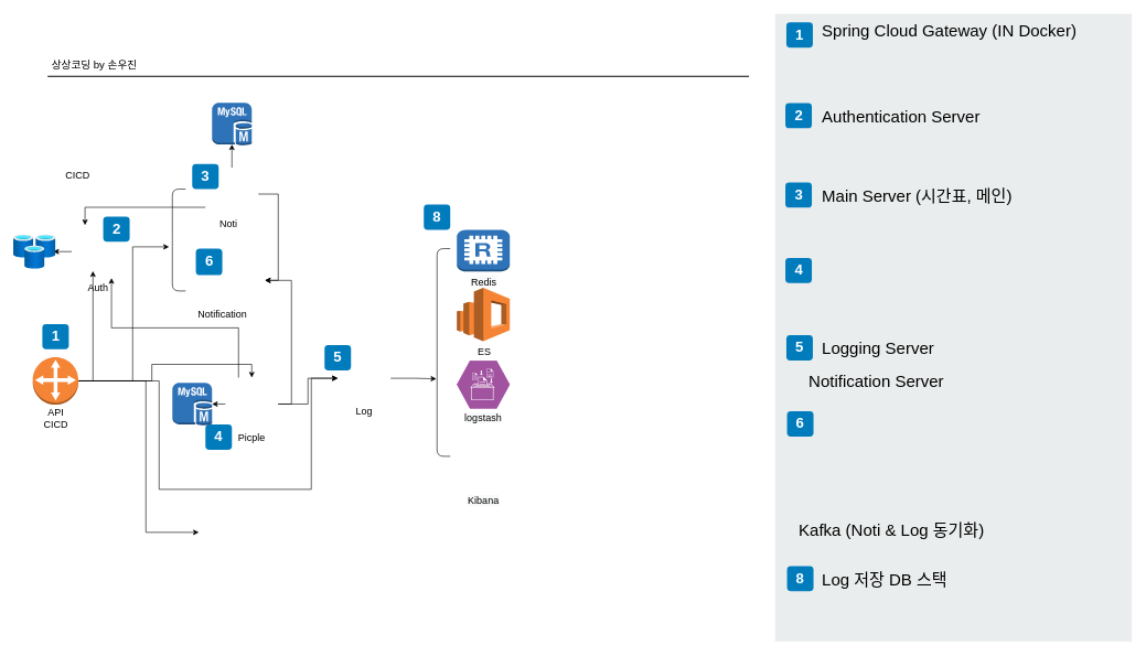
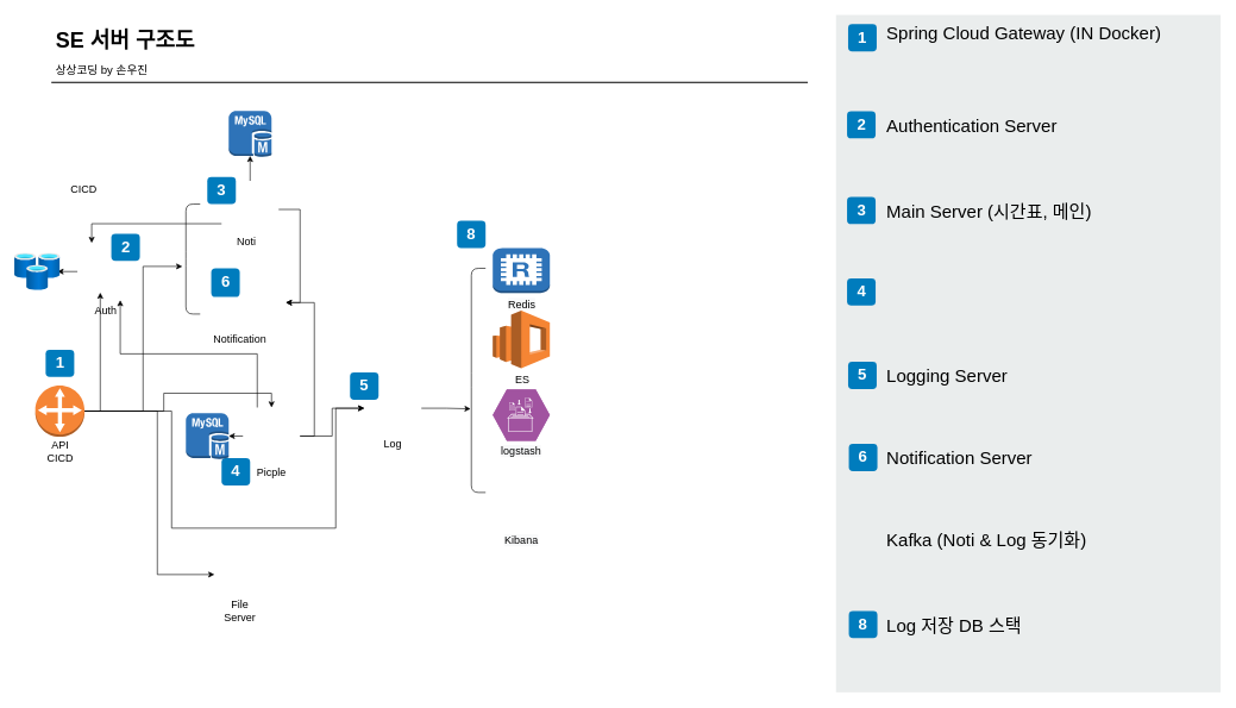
+ <mxCell id="9" value="SE 서버 구조도" style="text;html=1;resizable=0;points=[];autosize=1;align=left;verticalAlign=top;spacingTop=-4;fontSize=30;fontStyle=1" parent="1" vertex="1"><mxGeometry x="75.5" y="34.5" width="200" height="40" as="geometry" /></mxCell>
- <mxCell id="64" value="Notification Server" style="text;html=1;strokeColor=none;fillColor=none;align=left;verticalAlign=middle;whiteSpace=wrap;rounded=0;fontSize=25;" parent="1" vertex="1"><mxGeometry x="1220" y="565" width="460" height="20" as="geometry" /></mxCell>
+ <mxCell id="64" value="Notification Server" style="text;html=1;strokeColor=none;fillColor=none;align=left;verticalAlign=middle;whiteSpace=wrap;rounded=0;fontSize=25;" parent="1" vertex="1"><mxGeometry x="1240" y="630" width="460" height="20" as="geometry" /></mxCell>
- <mxCell id="65" value="Kafka (Noti &amp;amp; Log 동기화)" style="text;html=1;strokeColor=none;fillColor=none;align=left;verticalAlign=middle;whiteSpace=wrap;rounded=0;fontSize=25;" parent="1" vertex="1"><mxGeometry x="1205" y="789.25" width="460" height="20" as="geometry" /></mxCell>
+ <mxCell id="65" value="Kafka (Noti &amp;amp; Log 동기화)" style="text;html=1;strokeColor=none;fillColor=none;align=left;verticalAlign=middle;whiteSpace=wrap;rounded=0;fontSize=25;" parent="1" vertex="1"><mxGeometry x="1240" y="744.25" width="460" height="20" as="geometry" /></mxCell>
+ <mxCell id="68" value="File Server" style="text;html=1;strokeColor=none;fillColor=none;align=center;verticalAlign=middle;whiteSpace=wrap;rounded=0;fontSize=15;" vertex="1" parent="1"><mxGeometry x="315.5" y="844" width="40" height="20" as="geometry" /></mxCell>
